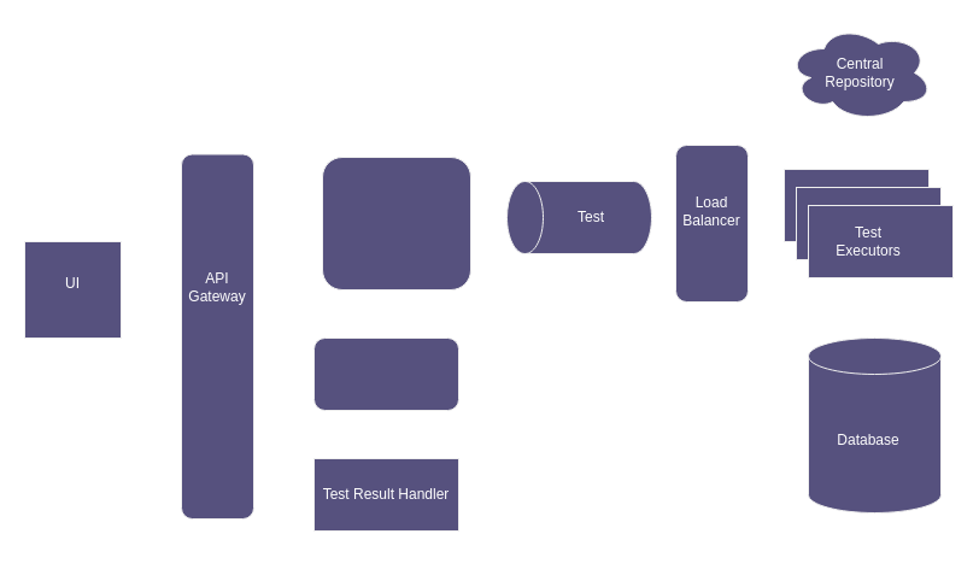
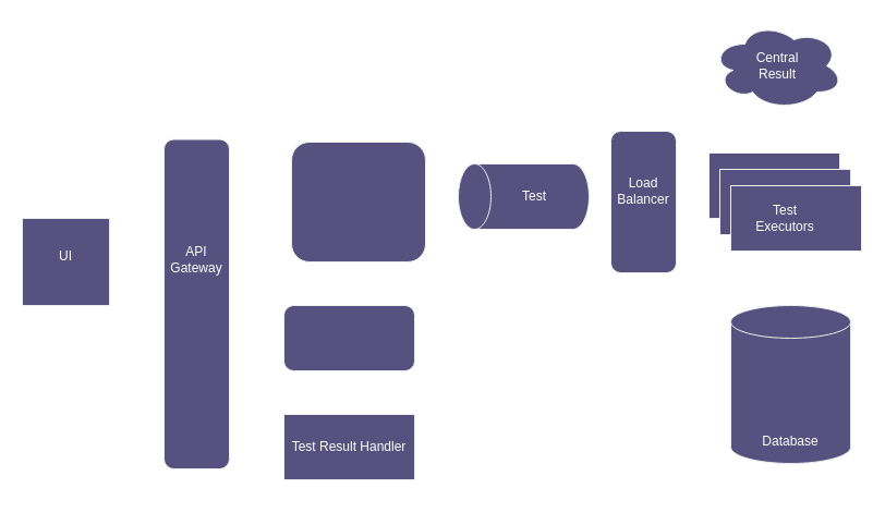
- <mxCell id="10" value="Central Repository" style="text;html=1;strokeColor=none;fillColor=none;align=center;verticalAlign=middle;whiteSpace=wrap;rounded=0;labelBackgroundColor=none;fontColor=#FFFFFF;" vertex="1" parent="8"><mxGeometry x="30" y="25" width="60" height="30" as="geometry" /></mxCell>
+ <mxCell id="10" value="Central Result" style="text;html=1;strokeColor=none;fillColor=none;align=center;verticalAlign=middle;whiteSpace=wrap;rounded=0;labelBackgroundColor=none;fontColor=#FFFFFF;" vertex="1" parent="8"><mxGeometry x="30" y="25" width="60" height="30" as="geometry" /></mxCell>
- <mxCell id="13" value="Database" style="text;html=1;strokeColor=none;fillColor=none;align=center;verticalAlign=middle;whiteSpace=wrap;rounded=0;labelBackgroundColor=none;fontColor=#FFFFFF;" vertex="1" parent="11"><mxGeometry x="20" y="70" width="60" height="30" as="geometry" /></mxCell>
+ <mxCell id="13" value="Database" style="text;html=1;strokeColor=none;fillColor=none;align=center;verticalAlign=middle;whiteSpace=wrap;rounded=0;labelBackgroundColor=none;fontColor=#FFFFFF;" vertex="1" parent="11"><mxGeometry x="25" y="110" width="60" height="30" as="geometry" /></mxCell>
